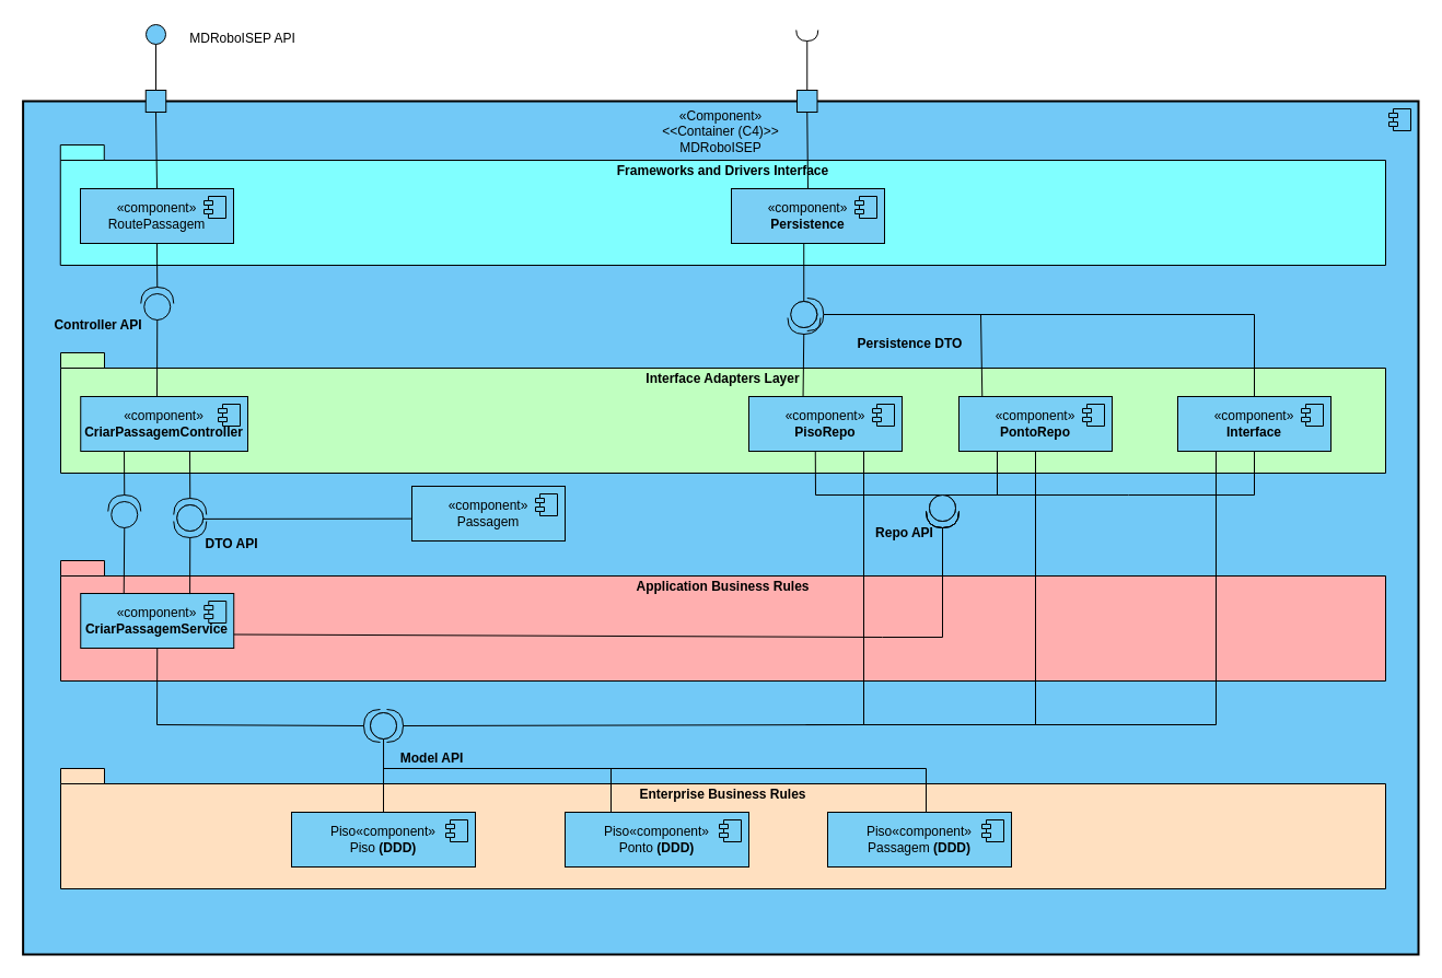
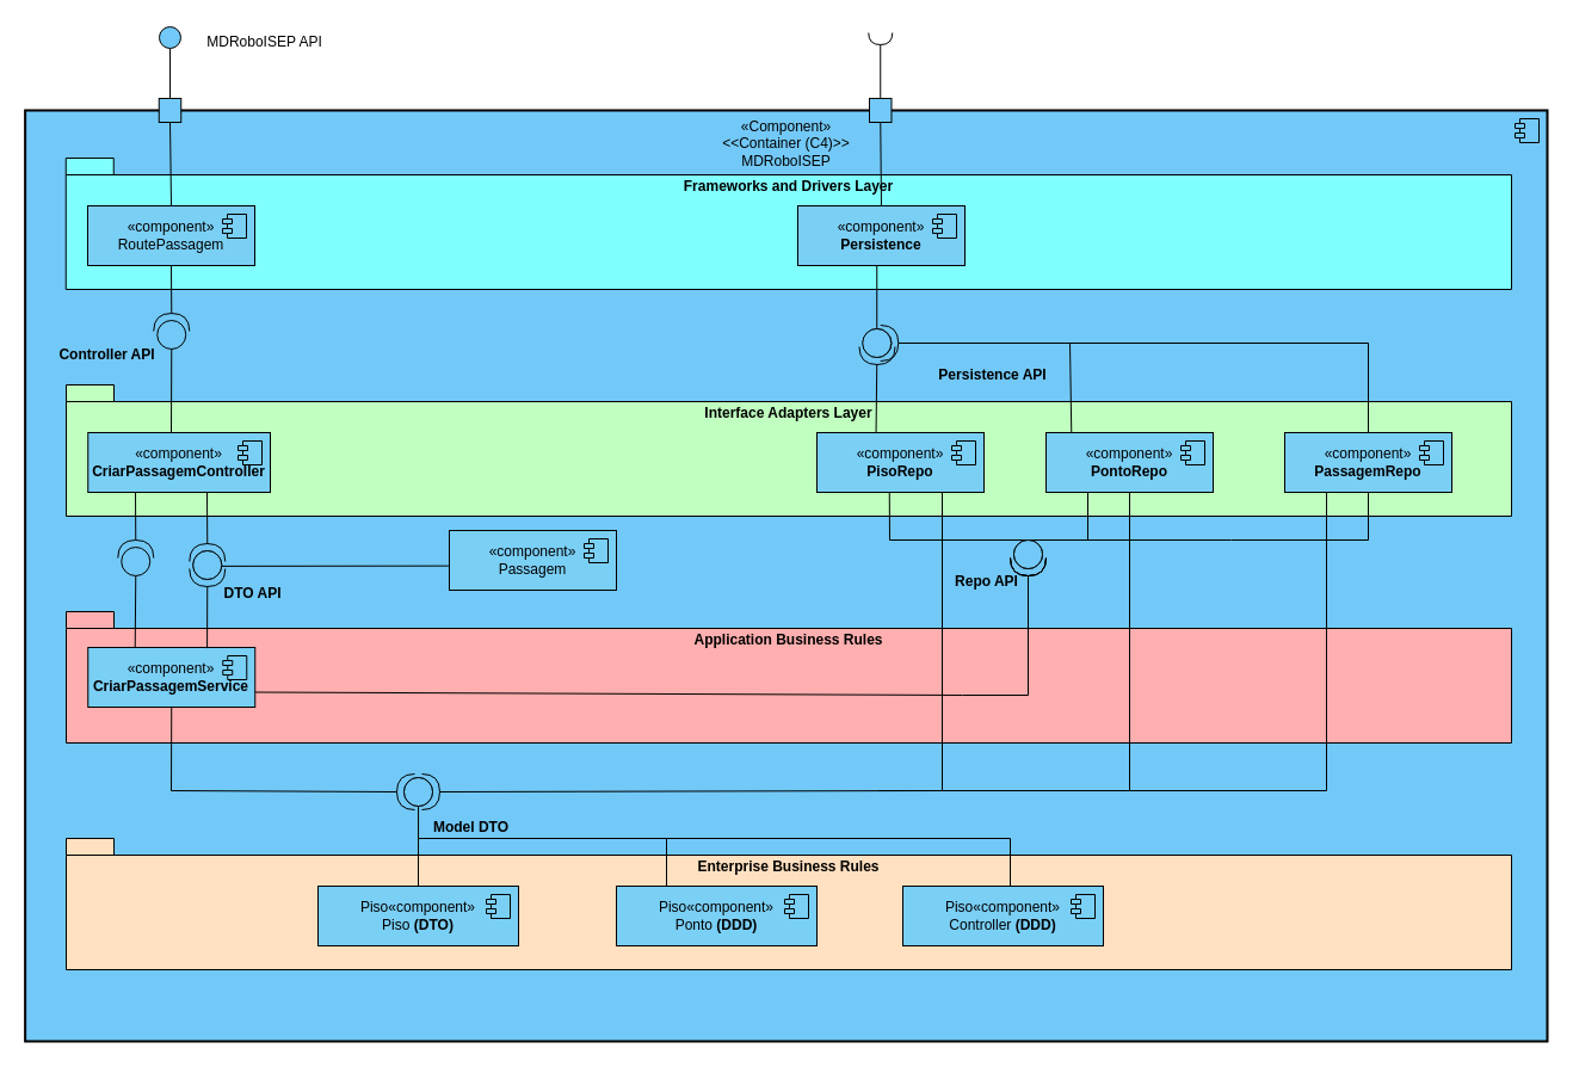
- <mxCell id="8" value="Frameworks and Drivers Interface" style="shape=folder;fontStyle=1;spacingTop=10;tabWidth=40;tabHeight=14;tabPosition=left;html=1;whiteSpace=wrap;verticalAlign=top;fillColor=#80ffff;" parent="1" vertex="1"><mxGeometry x="54.75" y="132" width="1211.25" height="110" as="geometry" /></mxCell>
+ <mxCell id="8" value="Frameworks and Drivers Layer" style="shape=folder;fontStyle=1;spacingTop=10;tabWidth=40;tabHeight=14;tabPosition=left;html=1;whiteSpace=wrap;verticalAlign=top;fillColor=#80ffff;" parent="1" vertex="1"><mxGeometry x="54.75" y="132" width="1211.25" height="110" as="geometry" /></mxCell>
- <mxCell id="51" value="Persistence DTO" style="text;html=1;align=center;verticalAlign=middle;resizable=0;points=[];autosize=1;strokeColor=none;fillColor=none;fontStyle=1;glass=1;" parent="1" vertex="1"><mxGeometry x="776" y="299" width="110" height="30" as="geometry" /></mxCell>
+ <mxCell id="51" value="Persistence API" style="text;html=1;align=center;verticalAlign=middle;resizable=0;points=[];autosize=1;strokeColor=none;fillColor=none;fontStyle=1;glass=1;" parent="1" vertex="1"><mxGeometry x="776" y="299" width="110" height="30" as="geometry" /></mxCell>
- <mxCell id="59" value="«component»&lt;br&gt;&lt;b&gt;Interface&lt;/b&gt;" style="html=1;dropTarget=0;whiteSpace=wrap;fillColor=#7ACFF5;" vertex="1" parent="1"><mxGeometry x="1076" y="362" width="140" height="50" as="geometry" /></mxCell>
+ <mxCell id="59" value="«component»&lt;br&gt;&lt;b&gt;PassagemRepo&lt;/b&gt;" style="html=1;dropTarget=0;whiteSpace=wrap;fillColor=#7ACFF5;" vertex="1" parent="1"><mxGeometry x="1076" y="362" width="140" height="50" as="geometry" /></mxCell>
- <mxCell id="41" value="Model API" style="text;html=1;align=center;verticalAlign=middle;resizable=0;points=[];autosize=1;strokeColor=none;fillColor=none;fontStyle=1" parent="1" vertex="1"><mxGeometry x="354" y="678" width="80" height="30" as="geometry" /></mxCell>
+ <mxCell id="41" value="Model DTO" style="text;html=1;align=center;verticalAlign=middle;resizable=0;points=[];autosize=1;strokeColor=none;fillColor=none;fontStyle=1" parent="1" vertex="1"><mxGeometry x="354" y="678" width="80" height="30" as="geometry" /></mxCell>
- <mxCell id="37" value="Piso«component»&lt;br&gt;Piso&lt;b&gt;&amp;nbsp;(DDD)&lt;/b&gt;" style="html=1;dropTarget=0;whiteSpace=wrap;fillColor=#7ACFF5;" parent="1" vertex="1"><mxGeometry x="266" y="742" width="168" height="50" as="geometry" /></mxCell>
+ <mxCell id="37" value="Piso«component»&lt;br&gt;Piso&lt;b&gt;&amp;nbsp;(DTO)&lt;/b&gt;" style="html=1;dropTarget=0;whiteSpace=wrap;fillColor=#7ACFF5;" parent="1" vertex="1"><mxGeometry x="266" y="742" width="168" height="50" as="geometry" /></mxCell>
- <mxCell id="74" value="Piso«component»&lt;br&gt;Passagem&lt;b&gt; (DDD)&lt;/b&gt;" style="html=1;dropTarget=0;whiteSpace=wrap;fillColor=#7ACFF5;" vertex="1" parent="1"><mxGeometry x="756" y="742" width="168" height="50" as="geometry" /></mxCell>
+ <mxCell id="74" value="Piso«component»&lt;br&gt;Controller&lt;b&gt; (DDD)&lt;/b&gt;" style="html=1;dropTarget=0;whiteSpace=wrap;fillColor=#7ACFF5;" vertex="1" parent="1"><mxGeometry x="756" y="742" width="168" height="50" as="geometry" /></mxCell>
